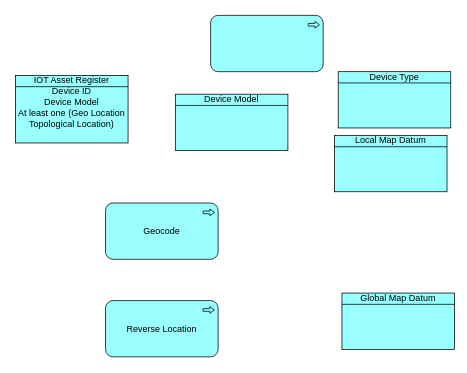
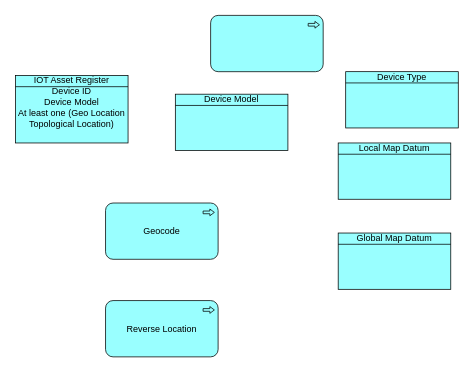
- <mxCell id="9" value="Device Type" style="html=1;outlineConnect=0;whiteSpace=wrap;fillColor=#99ffff;shape=mxgraph.archimate3.businessObject;overflow=fill" vertex="1" parent="1"><mxGeometry x="450" y="95" width="150" height="75" as="geometry" /></mxCell>
+ <mxCell id="9" value="Device Type" style="html=1;outlineConnect=0;whiteSpace=wrap;fillColor=#99ffff;shape=mxgraph.archimate3.businessObject;overflow=fill" vertex="1" parent="1"><mxGeometry x="460" y="95" width="150" height="75" as="geometry" /></mxCell>
- <mxCell id="6" value="Local Map Datum" style="html=1;outlineConnect=0;whiteSpace=wrap;fillColor=#99ffff;shape=mxgraph.archimate3.businessObject;overflow=fill" vertex="1" parent="1"><mxGeometry x="445" y="180" width="150" height="75" as="geometry" /></mxCell>
+ <mxCell id="6" value="Local Map Datum" style="html=1;outlineConnect=0;whiteSpace=wrap;fillColor=#99ffff;shape=mxgraph.archimate3.businessObject;overflow=fill" vertex="1" parent="1"><mxGeometry x="450" y="190" width="150" height="75" as="geometry" /></mxCell>
- <mxCell id="7" value="Global Map Datum" style="html=1;outlineConnect=0;whiteSpace=wrap;fillColor=#99ffff;shape=mxgraph.archimate3.businessObject;overflow=fill" vertex="1" parent="1"><mxGeometry x="455" y="390" width="150" height="75" as="geometry" /></mxCell>
+ <mxCell id="7" value="Global Map Datum" style="html=1;outlineConnect=0;whiteSpace=wrap;fillColor=#99ffff;shape=mxgraph.archimate3.businessObject;overflow=fill" vertex="1" parent="1"><mxGeometry x="450" y="310" width="150" height="75" as="geometry" /></mxCell>
